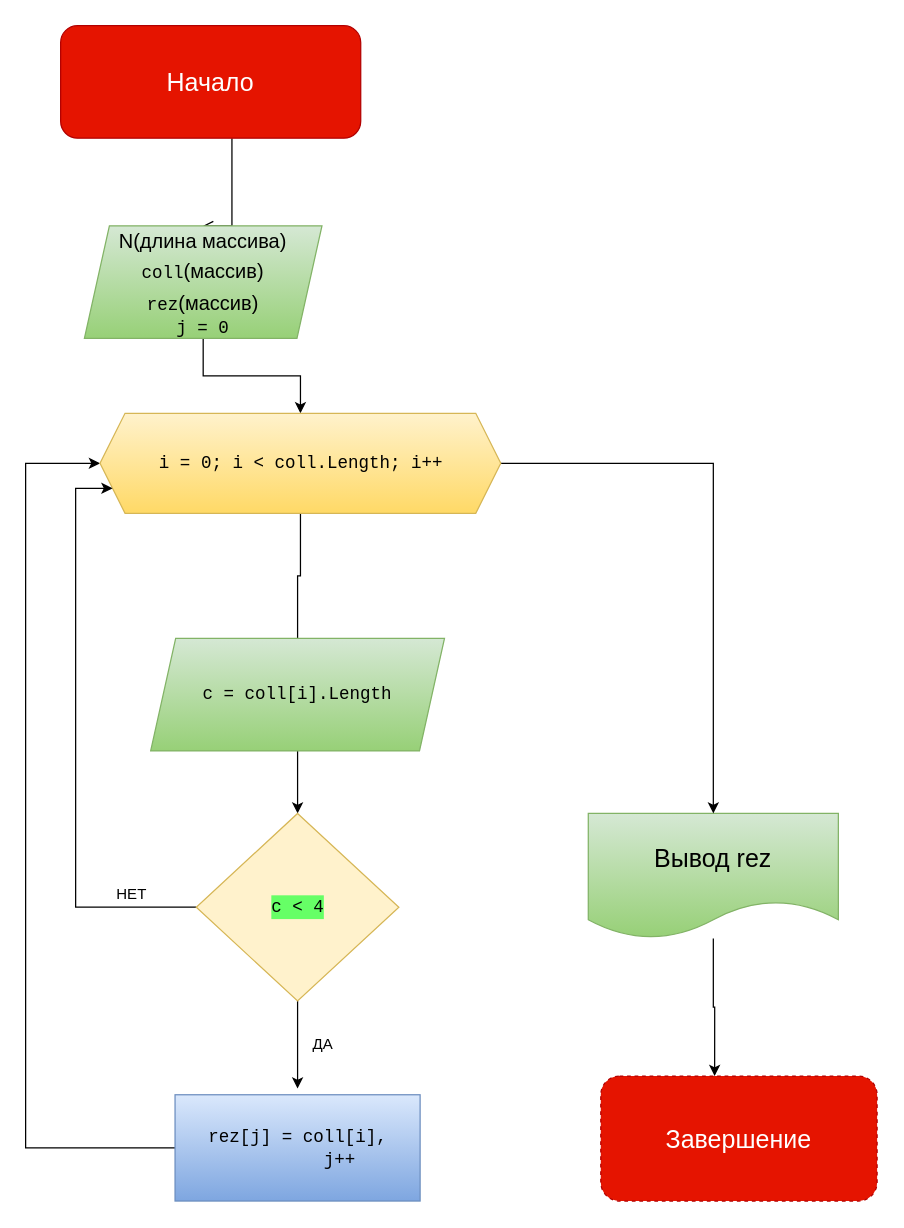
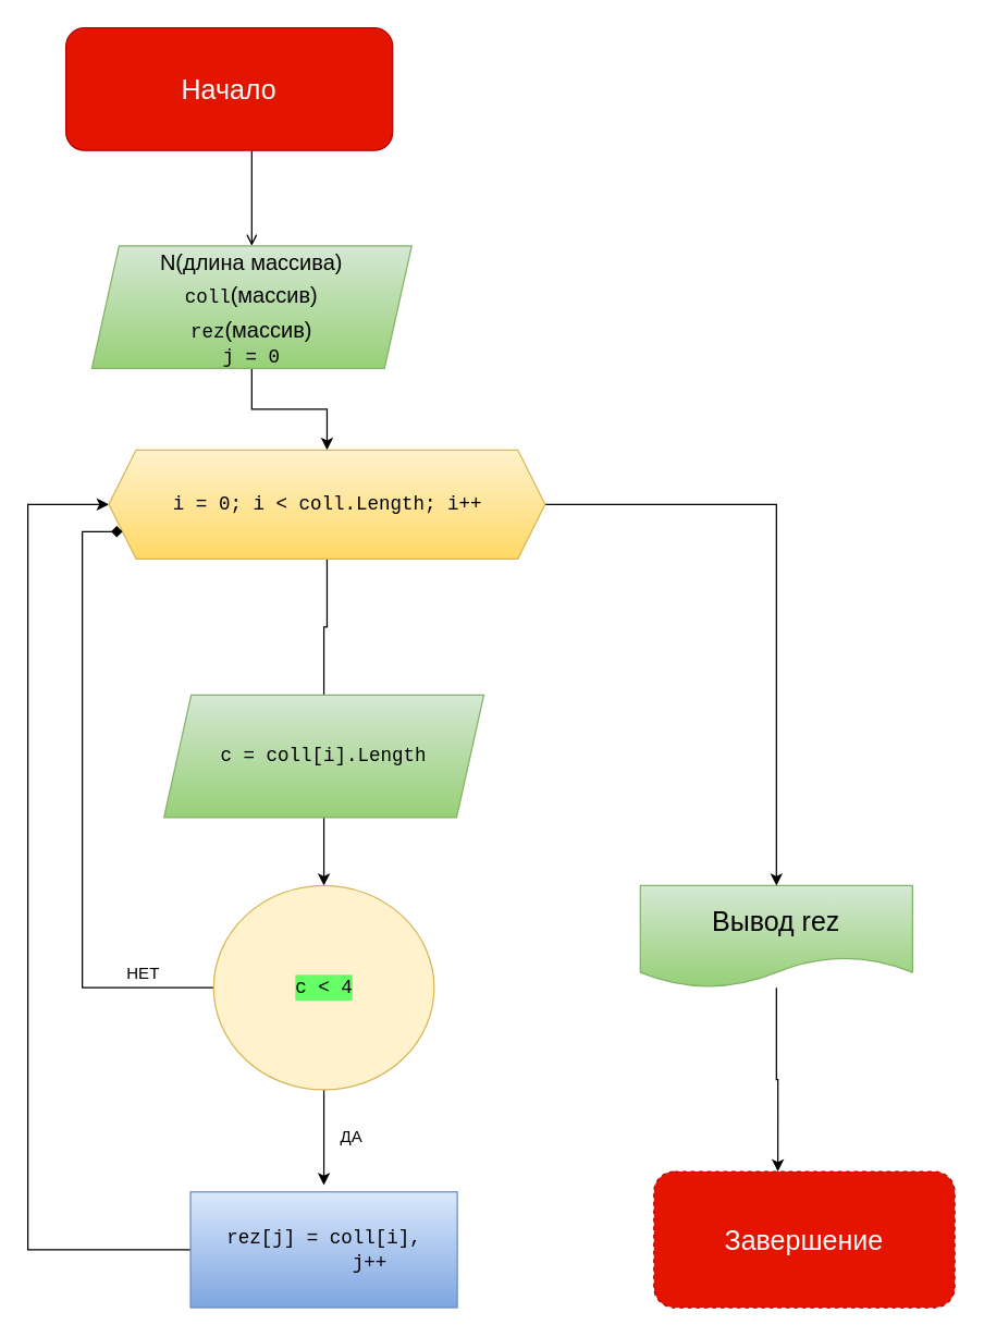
- <mxCell id="5" value="&lt;span style=&quot;font-size: 16px;&quot;&gt;N(длина массива)&lt;br&gt;&lt;/span&gt;&lt;font face=&quot;Consolas, Courier New, monospace&quot;&gt;&lt;span style=&quot;font-size: 14px;&quot;&gt;coll&lt;/span&gt;&lt;/font&gt;&lt;span style=&quot;font-size: 16px;&quot;&gt;(массив)&lt;br&gt;&lt;/span&gt;&lt;span style=&quot;font-family: Consolas, &amp;quot;Courier New&amp;quot;, monospace; font-size: 14px;&quot;&gt;rez&lt;/span&gt;&lt;span style=&quot;font-size: 16px;&quot;&gt;(массив)&lt;br&gt;&lt;/span&gt;&lt;div style=&quot;font-family: Consolas, &amp;quot;Courier New&amp;quot;, monospace; font-size: 14px; line-height: 19px;&quot;&gt;j = 0&lt;/div&gt;" style="shape=parallelogram;perimeter=parallelogramPerimeter;whiteSpace=wrap;html=1;fixedSize=1;fontSize=20;fillColor=#d5e8d4;strokeColor=#82b366;gradientColor=#97d077;" parent="1" vertex="1"><mxGeometry x="67" y="180" width="190" height="90" as="geometry" /></mxCell>
+ <mxCell id="5" value="&lt;span style=&quot;font-size: 16px;&quot;&gt;N(длина массива)&lt;br&gt;&lt;/span&gt;&lt;font face=&quot;Consolas, Courier New, monospace&quot;&gt;&lt;span style=&quot;font-size: 14px;&quot;&gt;coll&lt;/span&gt;&lt;/font&gt;&lt;span style=&quot;font-size: 16px;&quot;&gt;(массив)&lt;br&gt;&lt;/span&gt;&lt;span style=&quot;font-family: Consolas, &amp;quot;Courier New&amp;quot;, monospace; font-size: 14px;&quot;&gt;rez&lt;/span&gt;&lt;span style=&quot;font-size: 16px;&quot;&gt;(массив)&lt;br&gt;&lt;/span&gt;&lt;div style=&quot;font-family: Consolas, &amp;quot;Courier New&amp;quot;, monospace; font-size: 14px; line-height: 19px;&quot;&gt;j = 0&lt;/div&gt;" style="shape=parallelogram;perimeter=parallelogramPerimeter;whiteSpace=wrap;html=1;fixedSize=1;fontSize=20;fillColor=#d5e8d4;strokeColor=#82b366;gradientColor=#97d077;" parent="1" vertex="1"><mxGeometry x="67" y="180" width="235" height="90" as="geometry" /></mxCell>
- <mxCell id="17" style="edgeStyle=orthogonalEdgeStyle;rounded=0;orthogonalLoop=1;jettySize=auto;html=1;fontColor=#000000;" edge="1" parent="1" source="18" target="13"><mxGeometry relative="1" as="geometry"><mxPoint x="70" y="390" as="targetPoint" /><Array as="points"><mxPoint x="60" y="725" /><mxPoint x="60" y="390" /></Array></mxGeometry></mxCell>
+ <mxCell id="17" style="edgeStyle=orthogonalEdgeStyle;rounded=0;orthogonalLoop=1;jettySize=auto;html=1;fontColor=#000000;endArrow=diamond;" edge="1" parent="1" source="18" target="13"><mxGeometry relative="1" as="geometry"><mxPoint x="70" y="390" as="targetPoint" /><Array as="points"><mxPoint x="60" y="725" /><mxPoint x="60" y="390" /></Array></mxGeometry></mxCell>
- <mxCell id="9" value="Вывод rez" style="shape=document;whiteSpace=wrap;html=1;boundedLbl=1;fontSize=20;fillColor=#d5e8d4;gradientColor=#97d077;strokeColor=#82b366;" parent="1" vertex="1"><mxGeometry x="470" y="650" width="200" height="100" as="geometry" /></mxCell>
+ <mxCell id="9" value="Вывод rez" style="shape=document;whiteSpace=wrap;html=1;boundedLbl=1;fontSize=20;fillColor=#d5e8d4;gradientColor=#97d077;strokeColor=#82b366;" parent="1" vertex="1"><mxGeometry x="470" y="650" width="200" height="75" as="geometry" /></mxCell>
- <mxCell id="18" value="&lt;div style=&quot;font-family: Consolas, &amp;quot;Courier New&amp;quot;, monospace; font-size: 14px; line-height: 19px;&quot;&gt;c &amp;lt; 4&lt;/div&gt;" style="rhombus;whiteSpace=wrap;html=1;labelBackgroundColor=#66FF66;fillColor=#fff2cc;strokeColor=#d6b656;" vertex="1" parent="1"><mxGeometry x="156.5" y="650" width="162" height="150" as="geometry" /></mxCell>
+ <mxCell id="18" value="&lt;div style=&quot;font-family: Consolas, &amp;quot;Courier New&amp;quot;, monospace; font-size: 14px; line-height: 19px;&quot;&gt;c &amp;lt; 4&lt;/div&gt;" style="ellipse;whiteSpace=wrap;html=1;labelBackgroundColor=#66FF66;fillColor=#fff2cc;strokeColor=#d6b656;" vertex="1" parent="1"><mxGeometry x="156.5" y="650" width="162" height="150" as="geometry" /></mxCell>
